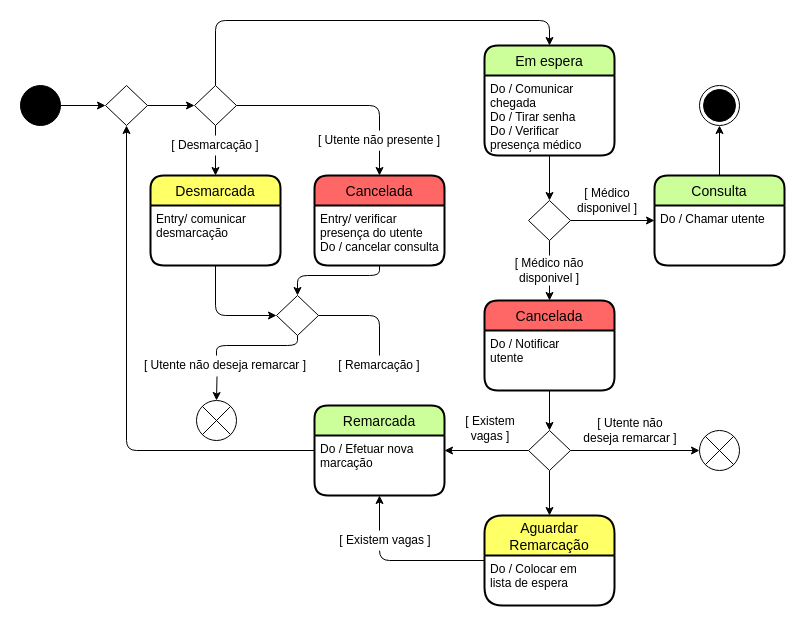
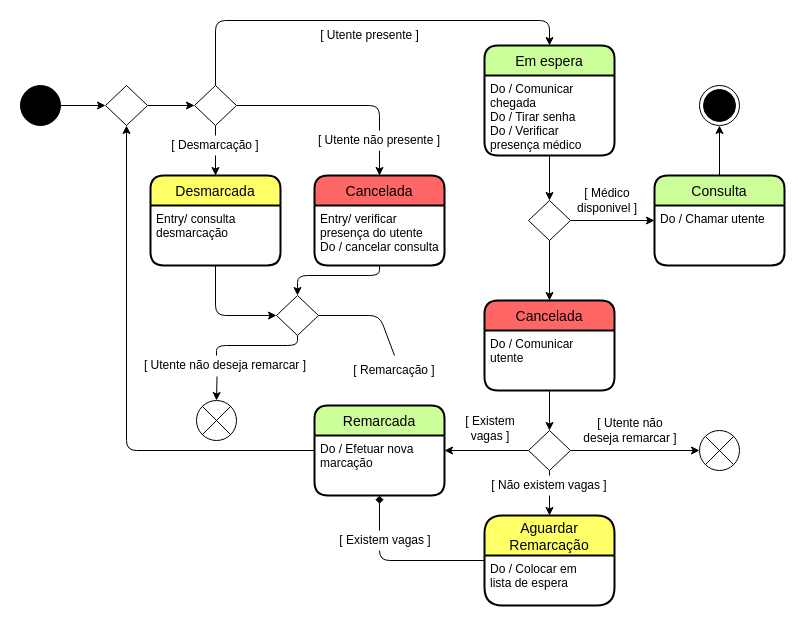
+ <mxCell id="3" value="[ Utente presente ]" style="text;html=1;strokeColor=none;align=center;verticalAlign=middle;whiteSpace=wrap;rounded=0;fillColor=#ffffff;" parent="1" vertex="1"><mxGeometry x="314" y="25" width="111" height="20" as="geometry" /></mxCell>
- <mxCell id="10" value="Entry/ comunicar&#10;desmarcação" style="align=left;strokeColor=none;fillColor=none;spacingLeft=4;fontSize=12;verticalAlign=top;resizable=0;rotatable=0;part=1;" vertex="1" parent="9"><mxGeometry y="30" width="130" height="60" as="geometry" /></mxCell>
+ <mxCell id="10" value="Entry/ consulta&#10;desmarcação" style="align=left;strokeColor=none;fillColor=none;spacingLeft=4;fontSize=12;verticalAlign=top;resizable=0;rotatable=0;part=1;" vertex="1" parent="9"><mxGeometry y="30" width="130" height="60" as="geometry" /></mxCell>
- <mxCell id="29" value="[ Médico não disponivel ]" style="text;html=1;strokeColor=none;align=center;verticalAlign=middle;whiteSpace=wrap;rounded=0;fillColor=#ffffff;" vertex="1" parent="1"><mxGeometry x="501" y="255" width="96" height="30" as="geometry" /></mxCell>
- <mxCell id="28" value="Do / Notificar&#10;utente" style="align=left;strokeColor=none;fillColor=none;spacingLeft=4;fontSize=12;verticalAlign=top;resizable=0;rotatable=0;part=1;" vertex="1" parent="27"><mxGeometry y="30" width="130" height="60" as="geometry" /></mxCell>
+ <mxCell id="28" value="Do / Comunicar&#10;utente" style="align=left;strokeColor=none;fillColor=none;spacingLeft=4;fontSize=12;verticalAlign=top;resizable=0;rotatable=0;part=1;" vertex="1" parent="27"><mxGeometry y="30" width="130" height="60" as="geometry" /></mxCell>
- <mxCell id="49" value="[ Remarcação ]" style="text;html=1;strokeColor=none;align=center;verticalAlign=middle;whiteSpace=wrap;rounded=0;fillColor=#ffffff;" vertex="1" parent="1"><mxGeometry x="329" y="355" width="100" height="20" as="geometry" /></mxCell>
+ <mxCell id="49" value="[ Remarcação ]" style="text;html=1;strokeColor=none;align=center;verticalAlign=middle;whiteSpace=wrap;rounded=0;fillColor=#ffffff;" vertex="1" parent="1"><mxGeometry x="329" y="355" width="130" height="30" as="geometry" /></mxCell>
+ <mxCell id="35" value="[ Não existem vagas ]" style="text;html=1;strokeColor=none;align=center;verticalAlign=middle;whiteSpace=wrap;rounded=0;fillColor=#ffffff;" vertex="1" parent="1"><mxGeometry x="487" y="475" width="124" height="20" as="geometry" /></mxCell>
- <mxCell id="36" value="" style="endArrow=classic;html=1;entryX=0.5;entryY=1;entryDx=0;entryDy=0;exitX=0;exitY=0.5;exitDx=0;exitDy=0;" edge="1" parent="1" source="32" target="16"><mxGeometry width="50" height="50" relative="1" as="geometry"><mxPoint x="470" y="585" as="sourcePoint" /><mxPoint x="520" y="535" as="targetPoint" /><Array as="points"><mxPoint x="379" y="560" /></Array></mxGeometry></mxCell>
+ <mxCell id="36" value="" style="endArrow=diamond;html=1;entryX=0.5;entryY=1;entryDx=0;entryDy=0;exitX=0;exitY=0.5;exitDx=0;exitDy=0;" edge="1" parent="1" source="32" target="16"><mxGeometry width="50" height="50" relative="1" as="geometry"><mxPoint x="470" y="585" as="sourcePoint" /><mxPoint x="520" y="535" as="targetPoint" /><Array as="points"><mxPoint x="379" y="560" /></Array></mxGeometry></mxCell>
